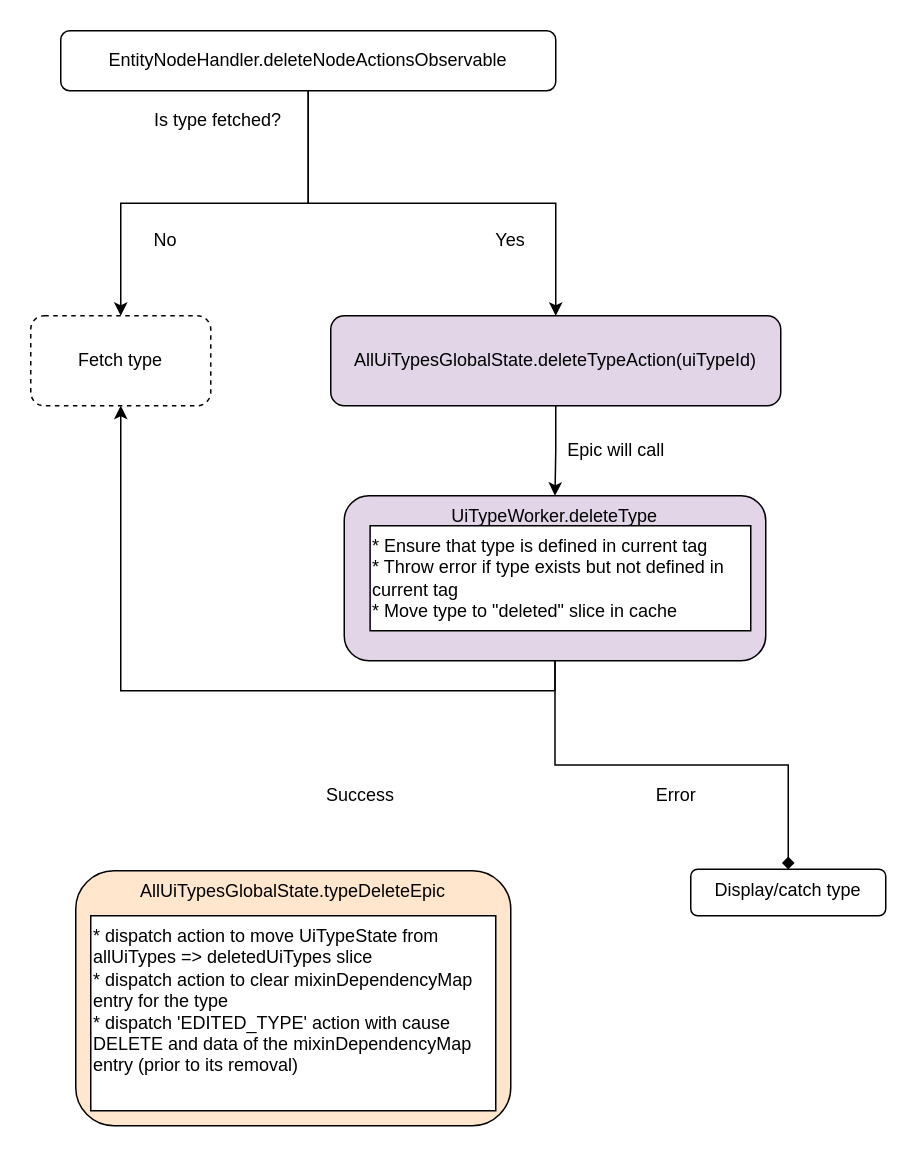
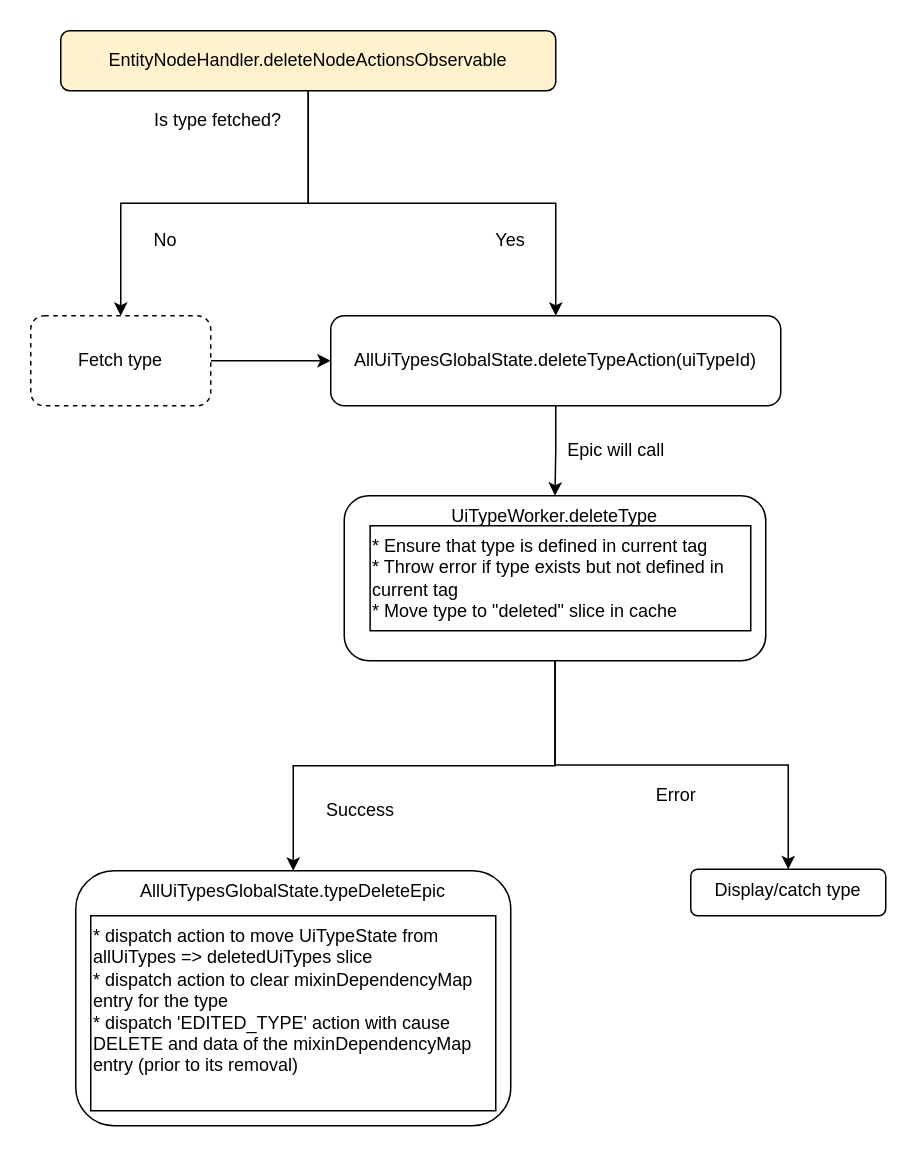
- <mxCell id="4" value="EntityNodeHandler.deleteNodeActionsObservable" style="rounded=1;whiteSpace=wrap;html=1;" vertex="1" parent="1"><mxGeometry x="40" y="20" width="330" height="40" as="geometry" /></mxCell>
+ <mxCell id="4" value="EntityNodeHandler.deleteNodeActionsObservable" style="rounded=1;whiteSpace=wrap;html=1;fillColor=#fff2cc;" vertex="1" parent="1"><mxGeometry x="40" y="20" width="330" height="40" as="geometry" /></mxCell>
+ <mxCell id="5" style="edgeStyle=orthogonalEdgeStyle;rounded=0;orthogonalLoop=1;jettySize=auto;html=1;exitX=1;exitY=0.5;exitDx=0;exitDy=0;" edge="1" parent="1" source="6" target="8"><mxGeometry relative="1" as="geometry" /></mxCell>
- <mxCell id="8" value="AllUiTypesGlobalState.deleteTypeAction(uiTypeId)" style="rounded=1;whiteSpace=wrap;html=1;fillColor=#e1d5e7;" vertex="1" parent="1"><mxGeometry x="220" y="210" width="300" height="60" as="geometry" /></mxCell>
+ <mxCell id="8" value="AllUiTypesGlobalState.deleteTypeAction(uiTypeId)" style="rounded=1;whiteSpace=wrap;html=1;" vertex="1" parent="1"><mxGeometry x="220" y="210" width="300" height="60" as="geometry" /></mxCell>
- <mxCell id="14" value="UiTypeWorker.deleteType" style="rounded=1;whiteSpace=wrap;html=1;verticalAlign=top;fillColor=#e1d5e7;" vertex="1" parent="1"><mxGeometry x="229" y="330" width="281" height="110" as="geometry" /></mxCell>
+ <mxCell id="14" value="UiTypeWorker.deleteType" style="rounded=1;whiteSpace=wrap;html=1;verticalAlign=top;" vertex="1" parent="1"><mxGeometry x="229" y="330" width="281" height="110" as="geometry" /></mxCell>
- <mxCell id="12" style="edgeStyle=orthogonalEdgeStyle;rounded=0;orthogonalLoop=1;jettySize=auto;html=1;exitX=0.5;exitY=1;exitDx=0;exitDy=0;" edge="1" parent="1" source="14" target="6"><mxGeometry relative="1" as="geometry"><mxPoint x="170" y="500" as="targetPoint" /></mxGeometry></mxCell>
+ <mxCell id="12" style="edgeStyle=orthogonalEdgeStyle;rounded=0;orthogonalLoop=1;jettySize=auto;html=1;exitX=0.5;exitY=1;exitDx=0;exitDy=0;entryX=0.5;entryY=0;entryDx=0;entryDy=0;" edge="1" parent="1" source="14" target="16"><mxGeometry relative="1" as="geometry"><mxPoint x="170" y="500" as="targetPoint" /></mxGeometry></mxCell>
- <mxCell id="17" value="Success" style="text;html=1;strokeColor=none;fillColor=none;align=center;verticalAlign=middle;whiteSpace=wrap;rounded=0;" vertex="1" parent="1"><mxGeometry x="220" y="520" width="40" height="20" as="geometry" /></mxCell>
+ <mxCell id="17" value="Success" style="text;html=1;strokeColor=none;fillColor=none;align=center;verticalAlign=middle;whiteSpace=wrap;rounded=0;" vertex="1" parent="1"><mxGeometry x="220" y="530" width="40" height="20" as="geometry" /></mxCell>
- <mxCell id="13" style="edgeStyle=orthogonalEdgeStyle;rounded=0;orthogonalLoop=1;jettySize=auto;html=1;exitX=0.5;exitY=1;exitDx=0;exitDy=0;entryX=0.5;entryY=0;entryDx=0;entryDy=0;endArrow=diamond;" edge="1" parent="1" source="14" target="20"><mxGeometry relative="1" as="geometry" /></mxCell>
+ <mxCell id="13" style="edgeStyle=orthogonalEdgeStyle;rounded=0;orthogonalLoop=1;jettySize=auto;html=1;exitX=0.5;exitY=1;exitDx=0;exitDy=0;entryX=0.5;entryY=0;entryDx=0;entryDy=0;" edge="1" parent="1" source="14" target="20"><mxGeometry relative="1" as="geometry" /></mxCell>
- <mxCell id="16" value="&lt;div&gt;AllUiTypesGlobalState.typeDeleteEpic&lt;/div&gt;&lt;div&gt;&lt;br&gt;&lt;/div&gt;" style="rounded=1;whiteSpace=wrap;html=1;verticalAlign=top;align=center;fillColor=#ffe6cc;" vertex="1" parent="1"><mxGeometry x="50" y="580" width="290" height="170" as="geometry" /></mxCell>
+ <mxCell id="16" value="&lt;div&gt;AllUiTypesGlobalState.typeDeleteEpic&lt;/div&gt;&lt;div&gt;&lt;br&gt;&lt;/div&gt;" style="rounded=1;whiteSpace=wrap;html=1;verticalAlign=top;align=center;" vertex="1" parent="1"><mxGeometry x="50" y="580" width="290" height="170" as="geometry" /></mxCell>
